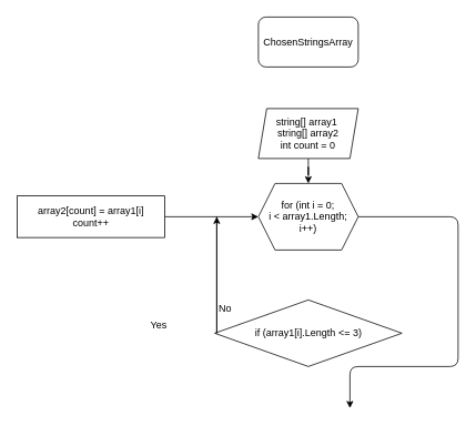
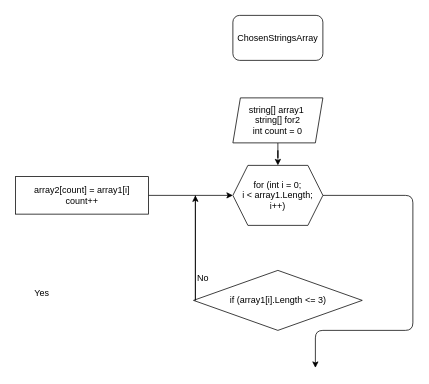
- <mxCell id="4" value="string[] array1&amp;nbsp;&lt;br&gt;string[] array2&lt;br&gt;int count = 0" style="shape=parallelogram;perimeter=parallelogramPerimeter;whiteSpace=wrap;html=1;fixedSize=1;size=10;" parent="1" vertex="1"><mxGeometry x="310" y="130" width="120" height="60" as="geometry" /></mxCell>
+ <mxCell id="4" value="string[] array1&amp;nbsp;&lt;br&gt;string[] for2&lt;br&gt;int count = 0" style="shape=parallelogram;perimeter=parallelogramPerimeter;whiteSpace=wrap;html=1;fixedSize=1;size=10;" parent="1" vertex="1"><mxGeometry x="310" y="130" width="120" height="60" as="geometry" /></mxCell>
- <mxCell id="11" value="Yes" style="text;html=1;align=center;verticalAlign=middle;resizable=0;points=[];autosize=1;strokeColor=none;fillColor=none;" parent="1" vertex="1"><mxGeometry x="170" y="380" width="40" height="20" as="geometry" /></mxCell>
+ <mxCell id="11" value="Yes" style="text;html=1;align=center;verticalAlign=middle;resizable=0;points=[];autosize=1;strokeColor=none;fillColor=none;" parent="1" vertex="1"><mxGeometry x="35" y="380" width="40" height="20" as="geometry" /></mxCell>
